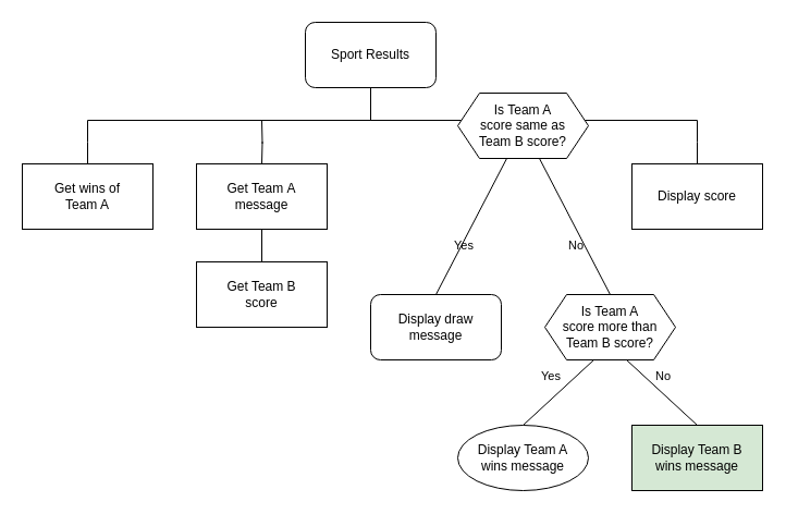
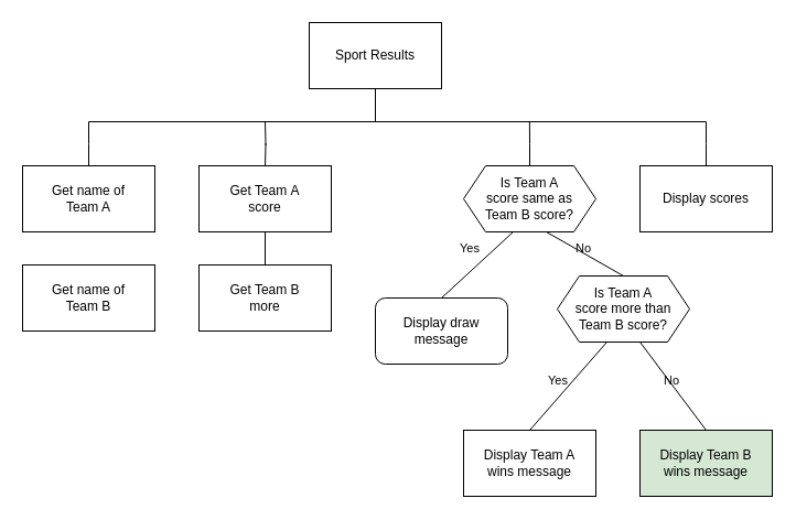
- <mxCell id="3" value="Sport Results" style="whiteSpace=wrap;html=1;rounded=1;" parent="1" vertex="1"><mxGeometry x="280" y="20" width="120" height="60" as="geometry" /></mxCell>
+ <mxCell id="3" value="Sport Results" style="rounded=0;whiteSpace=wrap;html=1;" parent="1" vertex="1"><mxGeometry x="280" y="20" width="120" height="60" as="geometry" /></mxCell>
- <mxCell id="16" value="Is Team A&lt;div&gt;score&amp;nbsp;&lt;span style=&quot;background-color: transparent; color: light-dark(rgb(0, 0, 0), rgb(255, 255, 255));&quot;&gt;same as&lt;/span&gt;&lt;/div&gt;&lt;div&gt;&lt;span style=&quot;background-color: transparent; color: light-dark(rgb(0, 0, 0), rgb(255, 255, 255));&quot;&gt;Team B&amp;nbsp;&lt;/span&gt;&lt;span style=&quot;background-color: transparent; color: light-dark(rgb(0, 0, 0), rgb(255, 255, 255));&quot;&gt;score?&lt;/span&gt;&lt;/div&gt;" style="shape=hexagon;perimeter=hexagonPerimeter2;whiteSpace=wrap;html=1;fixedSize=1;" parent="1" vertex="1"><mxGeometry x="420" y="85" width="120" height="60" as="geometry" /></mxCell>
+ <mxCell id="16" value="Is Team A&lt;div&gt;score&amp;nbsp;&lt;span style=&quot;background-color: transparent; color: light-dark(rgb(0, 0, 0), rgb(255, 255, 255));&quot;&gt;same as&lt;/span&gt;&lt;/div&gt;&lt;div&gt;&lt;span style=&quot;background-color: transparent; color: light-dark(rgb(0, 0, 0), rgb(255, 255, 255));&quot;&gt;Team B&amp;nbsp;&lt;/span&gt;&lt;span style=&quot;background-color: transparent; color: light-dark(rgb(0, 0, 0), rgb(255, 255, 255));&quot;&gt;score?&lt;/span&gt;&lt;/div&gt;" style="shape=hexagon;perimeter=hexagonPerimeter2;whiteSpace=wrap;html=1;fixedSize=1;" parent="1" vertex="1"><mxGeometry x="420" y="150" width="120" height="60" as="geometry" /></mxCell>
- <mxCell id="5" value="Get wins of&lt;div&gt;Team A&lt;/div&gt;" style="rounded=0;whiteSpace=wrap;html=1;" parent="1" vertex="1"><mxGeometry x="20" y="150" width="120" height="60" as="geometry" /></mxCell>
+ <mxCell id="5" value="Get name of&lt;div&gt;Team A&lt;/div&gt;" style="rounded=0;whiteSpace=wrap;html=1;" parent="1" vertex="1"><mxGeometry x="20" y="150" width="120" height="60" as="geometry" /></mxCell>
- <mxCell id="10" value="Get Team&amp;nbsp;&lt;span style=&quot;background-color: transparent; color: light-dark(rgb(0, 0, 0), rgb(255, 255, 255));&quot;&gt;A&lt;/span&gt;&lt;div&gt;&lt;span style=&quot;background-color: transparent; color: light-dark(rgb(0, 0, 0), rgb(255, 255, 255));&quot;&gt;message&lt;/span&gt;&lt;/div&gt;" style="rounded=0;whiteSpace=wrap;html=1;" parent="1" vertex="1"><mxGeometry x="180" y="150" width="120" height="60" as="geometry" /></mxCell>
+ <mxCell id="10" value="Get Team&amp;nbsp;&lt;span style=&quot;background-color: transparent; color: light-dark(rgb(0, 0, 0), rgb(255, 255, 255));&quot;&gt;A&lt;/span&gt;&lt;div&gt;&lt;span style=&quot;background-color: transparent; color: light-dark(rgb(0, 0, 0), rgb(255, 255, 255));&quot;&gt;score&lt;/span&gt;&lt;/div&gt;" style="rounded=0;whiteSpace=wrap;html=1;" parent="1" vertex="1"><mxGeometry x="180" y="150" width="120" height="60" as="geometry" /></mxCell>
- <mxCell id="27" value="Display score" style="rounded=0;whiteSpace=wrap;html=1;" vertex="1" parent="1"><mxGeometry x="580" y="150" width="120" height="60" as="geometry" /></mxCell>
+ <mxCell id="27" value="Display scores" style="rounded=0;whiteSpace=wrap;html=1;" vertex="1" parent="1"><mxGeometry x="580" y="150" width="120" height="60" as="geometry" /></mxCell>
+ <mxCell id="8" value="Get name of&lt;div&gt;Team B&lt;/div&gt;" style="rounded=0;whiteSpace=wrap;html=1;" parent="1" vertex="1"><mxGeometry x="20" y="240" width="120" height="60" as="geometry" /></mxCell>
- <mxCell id="11" value="Get Team B&lt;div&gt;&lt;div&gt;&lt;span style=&quot;background-color: transparent; color: light-dark(rgb(0, 0, 0), rgb(255, 255, 255));&quot;&gt;score&lt;/span&gt;&lt;/div&gt;&lt;/div&gt;" style="rounded=0;whiteSpace=wrap;html=1;" parent="1" vertex="1"><mxGeometry x="180" y="240" width="120" height="60" as="geometry" /></mxCell>
+ <mxCell id="11" value="Get Team B&lt;div&gt;&lt;div&gt;&lt;span style=&quot;background-color: transparent; color: light-dark(rgb(0, 0, 0), rgb(255, 255, 255));&quot;&gt;more&lt;/span&gt;&lt;/div&gt;&lt;/div&gt;" style="rounded=0;whiteSpace=wrap;html=1;" parent="1" vertex="1"><mxGeometry x="180" y="240" width="120" height="60" as="geometry" /></mxCell>
- <mxCell id="18" value="Is Team A&lt;div&gt;score more than&lt;/div&gt;&lt;div&gt;&lt;span style=&quot;background-color: transparent; color: light-dark(rgb(0, 0, 0), rgb(255, 255, 255));&quot;&gt;Team B&amp;nbsp;&lt;/span&gt;&lt;span style=&quot;background-color: transparent; color: light-dark(rgb(0, 0, 0), rgb(255, 255, 255));&quot;&gt;score?&lt;/span&gt;&lt;/div&gt;" style="shape=hexagon;perimeter=hexagonPerimeter2;whiteSpace=wrap;html=1;fixedSize=1;" parent="1" vertex="1"><mxGeometry x="500" y="270" width="120" height="60" as="geometry" /></mxCell>
+ <mxCell id="18" value="Is Team A&lt;div&gt;score more than&lt;/div&gt;&lt;div&gt;&lt;span style=&quot;background-color: transparent; color: light-dark(rgb(0, 0, 0), rgb(255, 255, 255));&quot;&gt;Team B&amp;nbsp;&lt;/span&gt;&lt;span style=&quot;background-color: transparent; color: light-dark(rgb(0, 0, 0), rgb(255, 255, 255));&quot;&gt;score?&lt;/span&gt;&lt;/div&gt;" style="shape=hexagon;perimeter=hexagonPerimeter2;whiteSpace=wrap;html=1;fixedSize=1;" parent="1" vertex="1"><mxGeometry x="505" y="250" width="120" height="60" as="geometry" /></mxCell>
- <mxCell id="21" value="Display Team A&lt;div&gt;wins message&lt;/div&gt;" style="ellipse;whiteSpace=wrap;html=1;" parent="1" vertex="1"><mxGeometry x="420" y="390" width="120" height="60" as="geometry" /></mxCell>
+ <mxCell id="21" value="Display Team A&lt;div&gt;wins message&lt;/div&gt;" style="rounded=0;whiteSpace=wrap;html=1;" parent="1" vertex="1"><mxGeometry x="420" y="390" width="120" height="60" as="geometry" /></mxCell>
